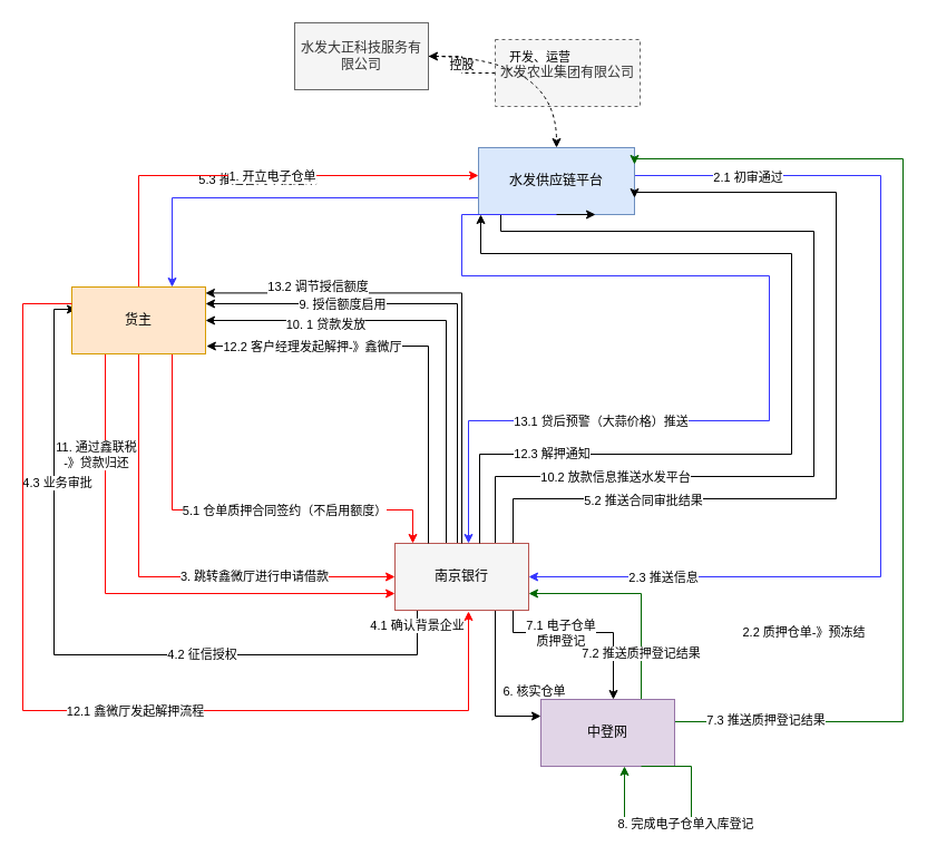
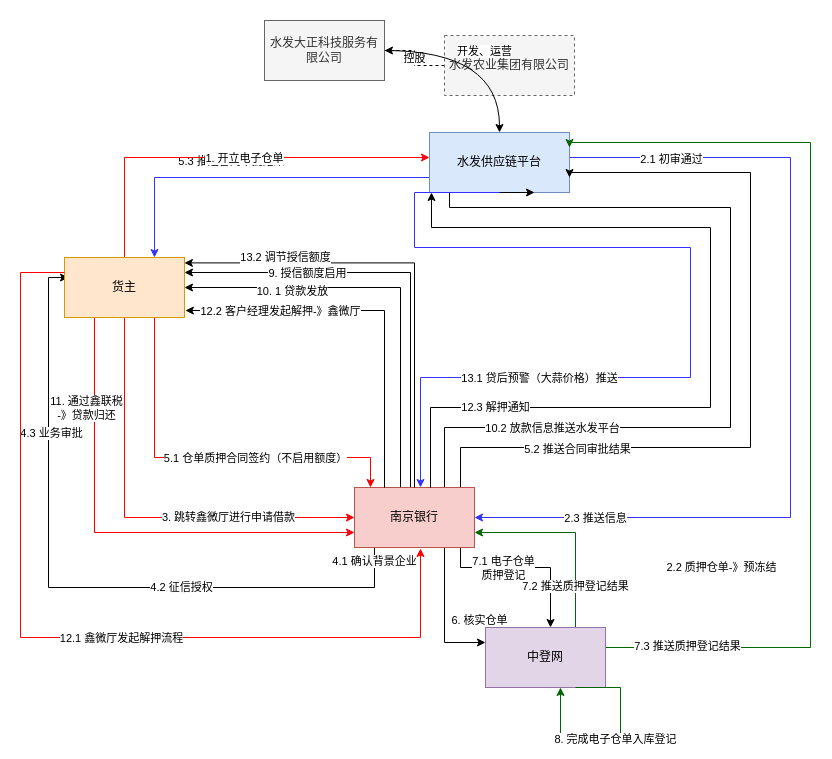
- <mxCell id="38" style="edgeStyle=orthogonalEdgeStyle;rounded=0;orthogonalLoop=1;jettySize=auto;html=1;entryX=0.5;entryY=0;entryDx=0;entryDy=0;dashed=1;curved=1;" parent="1" source="40" target="8" edge="1"><mxGeometry relative="1" as="geometry" /></mxCell>
+ <mxCell id="38" style="edgeStyle=orthogonalEdgeStyle;rounded=0;orthogonalLoop=1;jettySize=auto;html=1;entryX=0.5;entryY=0;entryDx=0;entryDy=0;dashed=0;curved=1;" parent="1" source="40" target="8" edge="1"><mxGeometry relative="1" as="geometry" /></mxCell>
- <mxCell id="28" value="南京银行" style="whiteSpace=wrap;html=1;fillColor=#f5f5f5;strokeColor=#b85450;" parent="1" vertex="1"><mxGeometry x="354" y="487" width="120" height="60" as="geometry" /></mxCell>
+ <mxCell id="28" value="南京银行" style="whiteSpace=wrap;html=1;fillColor=#f8cecc;strokeColor=#b85450;" parent="1" vertex="1"><mxGeometry x="354" y="487" width="120" height="60" as="geometry" /></mxCell>
